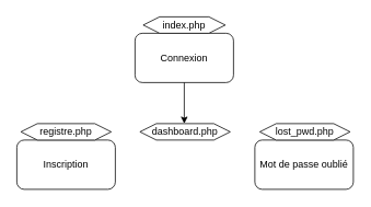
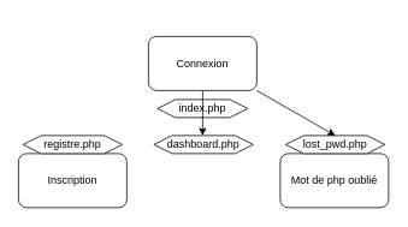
- <mxCell id="3" value="index.php" style="shape=hexagon;perimeter=hexagonPerimeter2;whiteSpace=wrap;html=1;fixedSize=1;" vertex="1" parent="1"><mxGeometry x="174" y="20" width="100" height="20" as="geometry" /></mxCell>
+ <mxCell id="3" value="index.php" style="shape=hexagon;perimeter=hexagonPerimeter2;whiteSpace=wrap;html=1;fixedSize=1;" vertex="1" parent="1"><mxGeometry x="174" y="110" width="100" height="20" as="geometry" /></mxCell>
+ <mxCell id="10" value="" style="endArrow=classic;html=1;rounded=0;exitX=1;exitY=1;exitDx=0;exitDy=0;entryX=0.5;entryY=0;entryDx=0;entryDy=0;" edge="1" parent="1" source="2" target="9"><mxGeometry width="50" height="50" relative="1" as="geometry"><mxPoint x="234" y="110" as="sourcePoint" /><mxPoint x="234" y="160" as="targetPoint" /></mxGeometry></mxCell>
- <mxCell id="8" value="Mot de passe oublié" style="rounded=1;whiteSpace=wrap;html=1;" vertex="1" parent="1"><mxGeometry x="310" y="170" width="120" height="60" as="geometry" /></mxCell>
+ <mxCell id="8" value="Mot de php oublié" style="rounded=1;whiteSpace=wrap;html=1;" vertex="1" parent="1"><mxGeometry x="310" y="170" width="120" height="60" as="geometry" /></mxCell>
